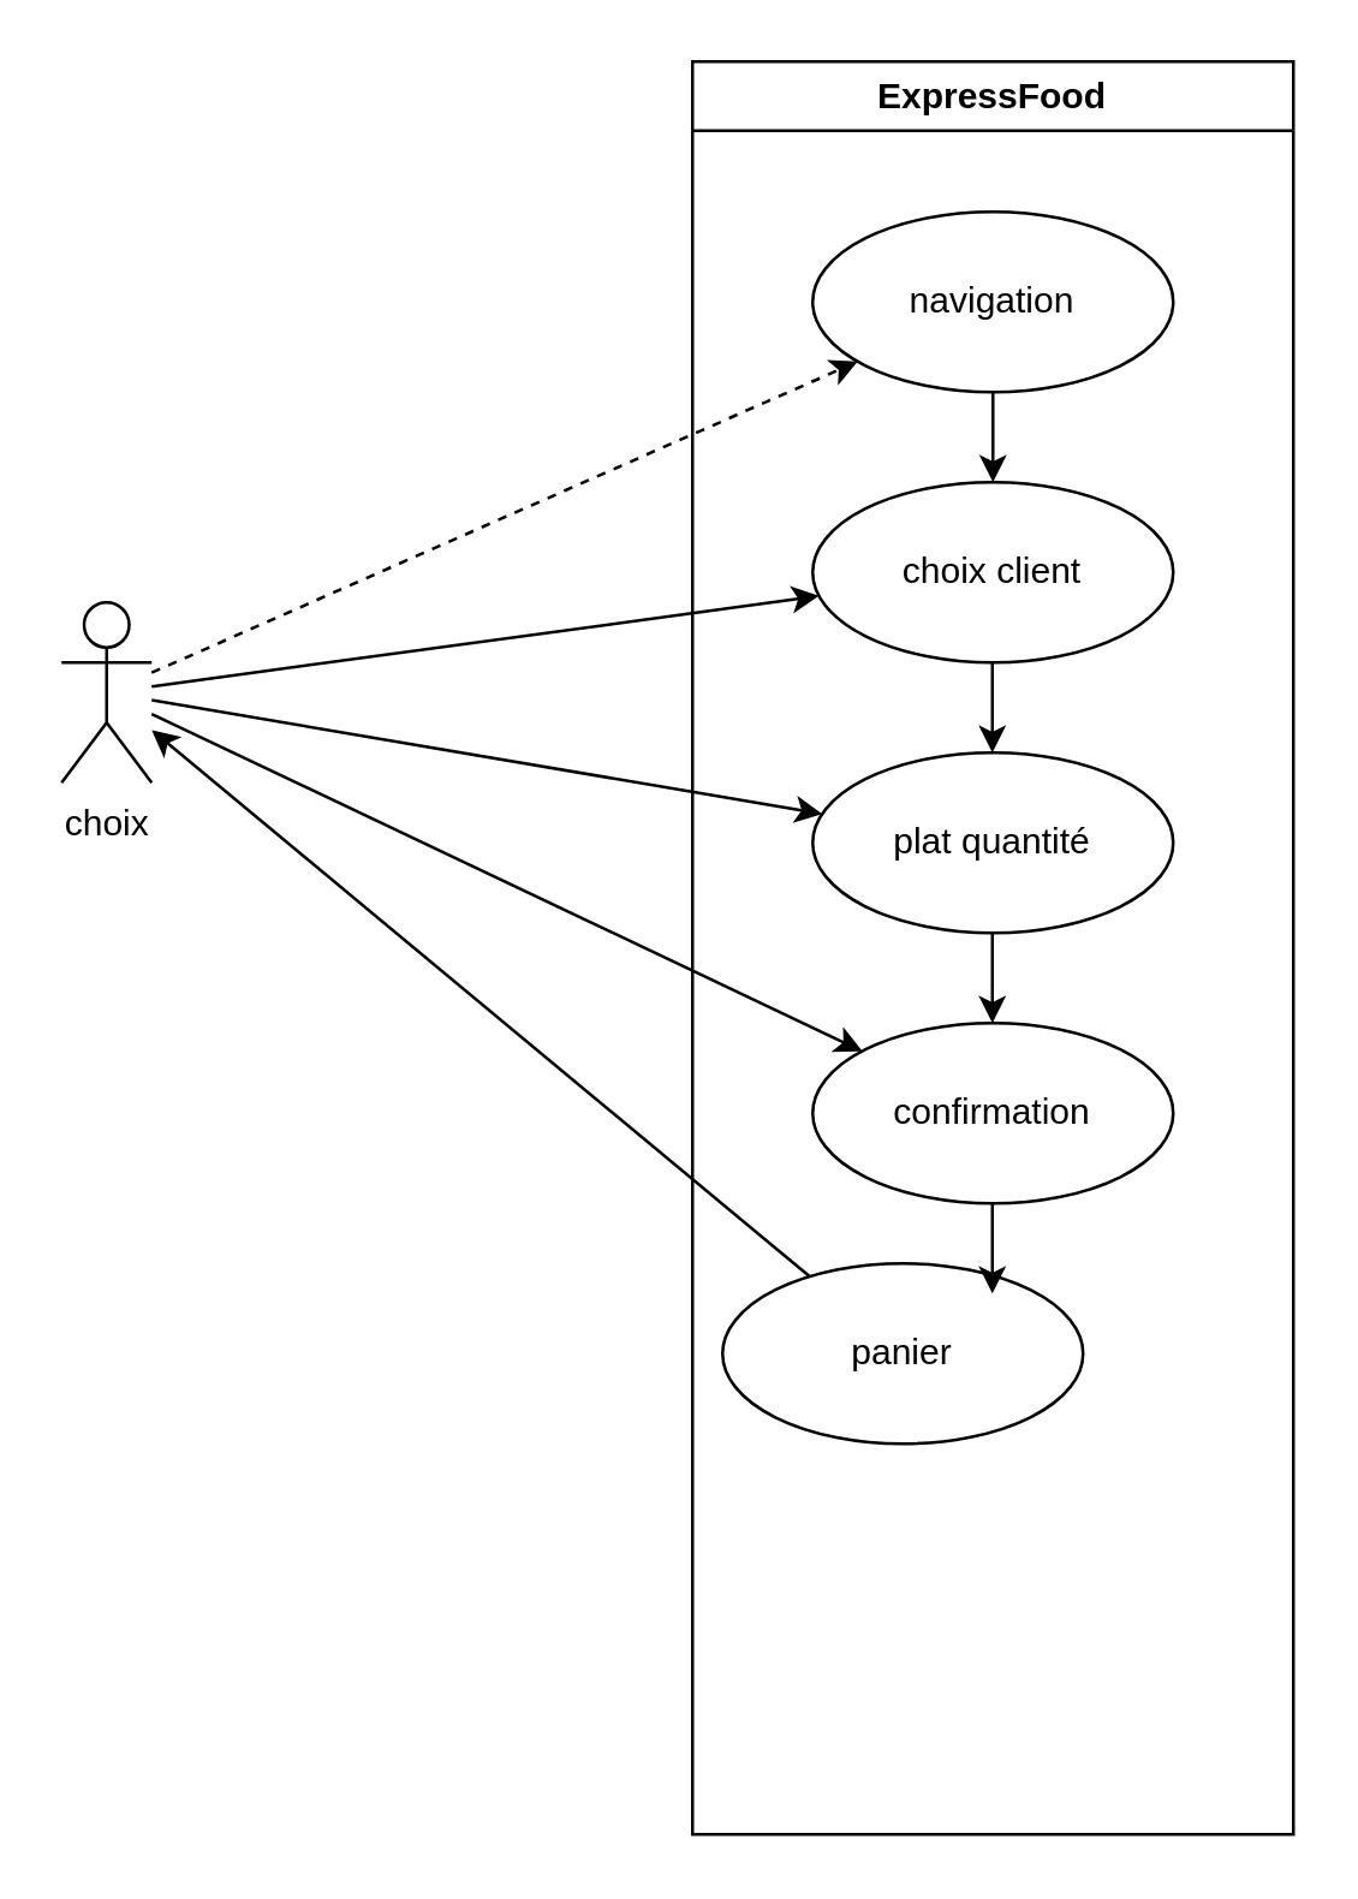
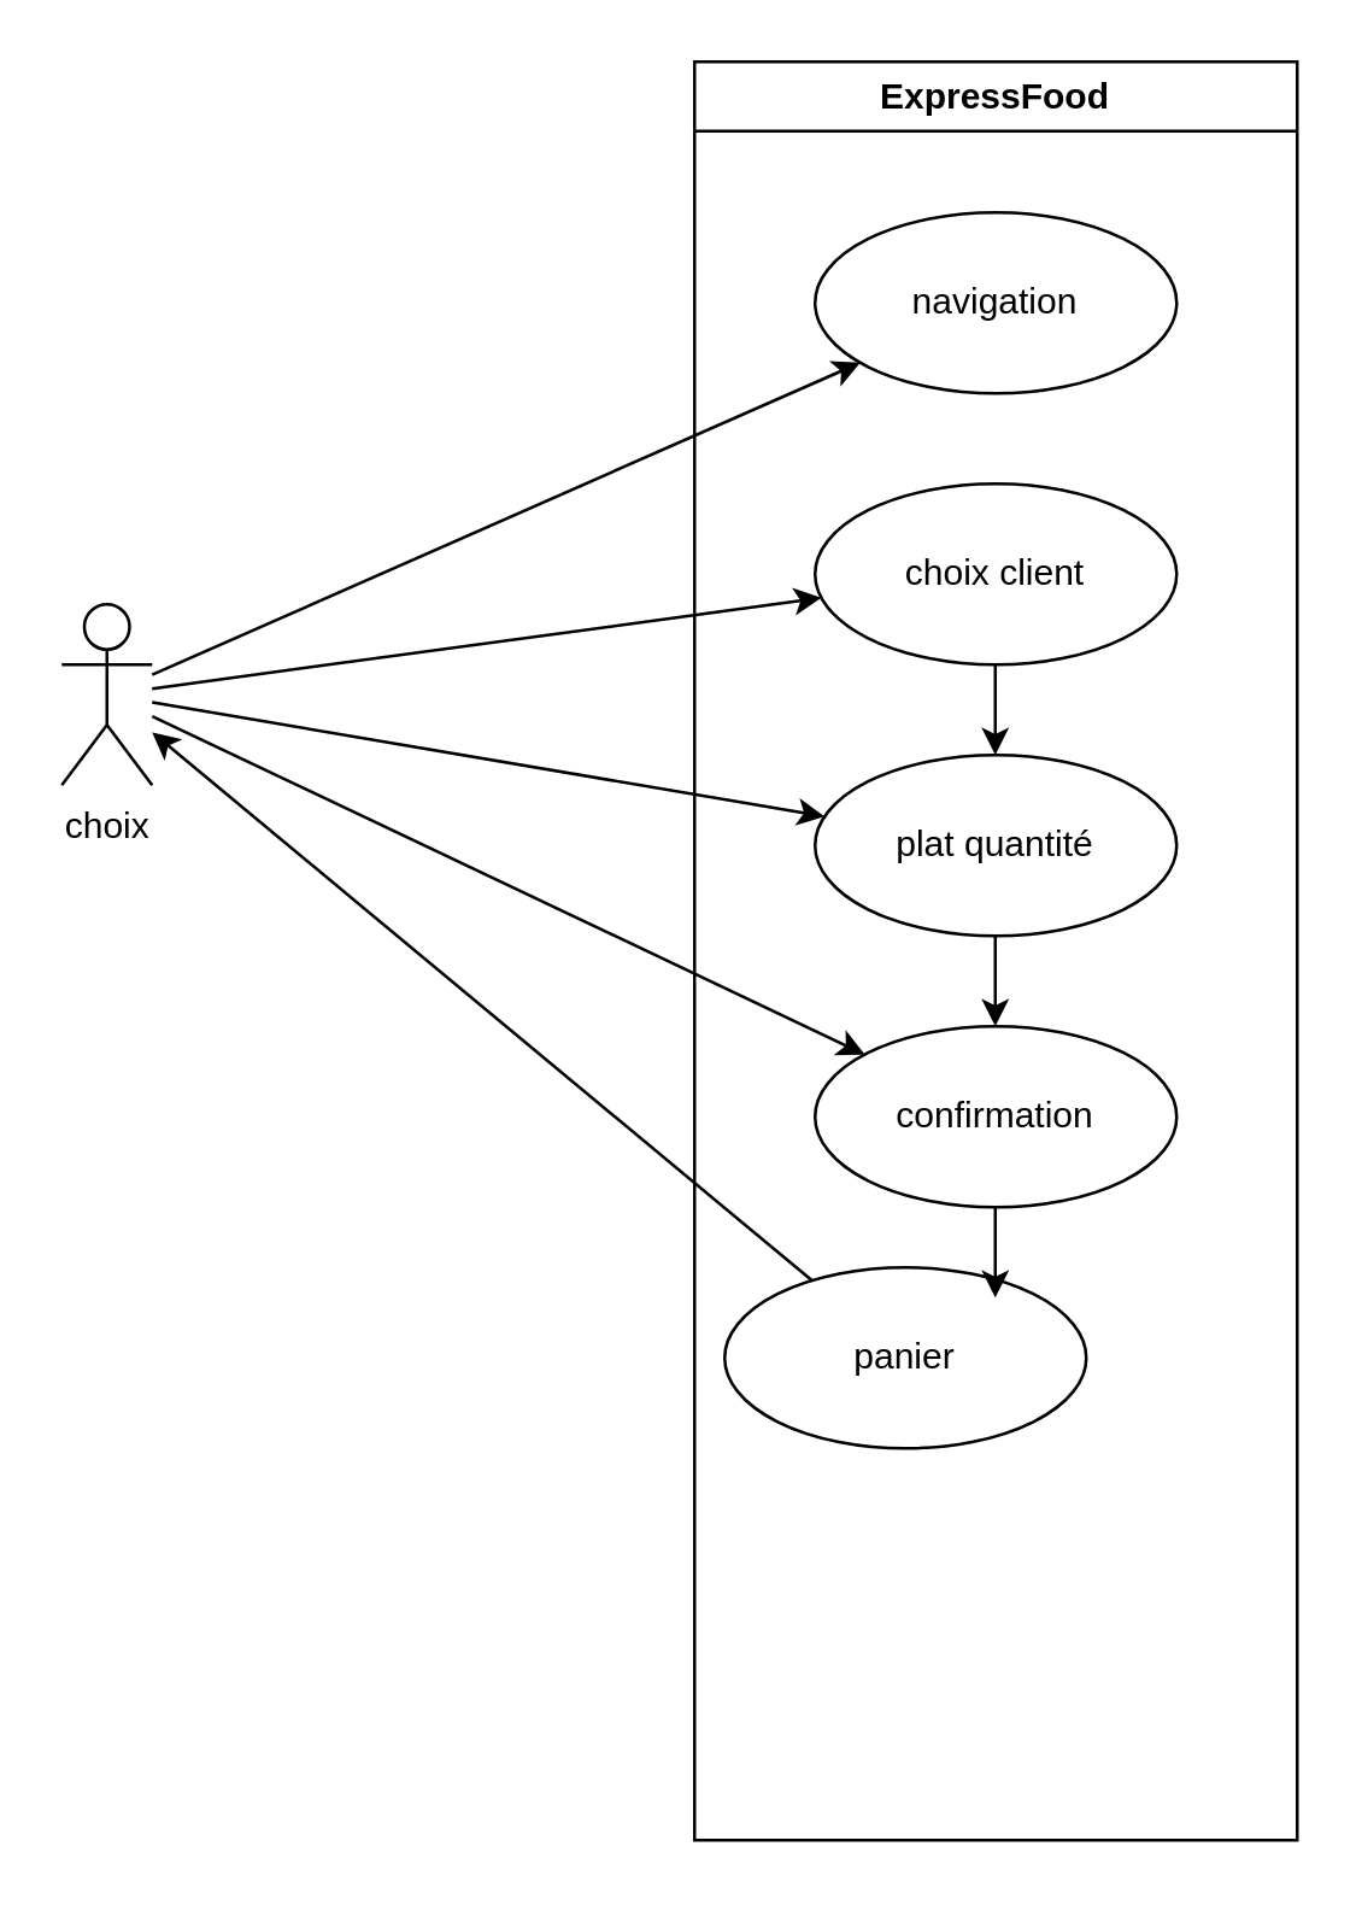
- <mxCell id="8" value="" style="endArrow=classic;html=1;rounded=0;exitX=0.5;exitY=1;exitDx=0;exitDy=0;entryX=0.5;entryY=0;entryDx=0;entryDy=0;" edge="1" parent="3" source="4" target="5"><mxGeometry width="50" height="50" relative="1" as="geometry"><mxPoint x="140" y="330" as="sourcePoint" /><mxPoint x="190" y="280" as="targetPoint" /></mxGeometry></mxCell>
- <mxCell id="14" value="" style="endArrow=classic;html=1;rounded=0;dashed=1;" edge="1" parent="1" source="2" target="4"><mxGeometry width="50" height="50" relative="1" as="geometry"><mxPoint x="170" y="150" as="sourcePoint" /><mxPoint x="220" y="100" as="targetPoint" /></mxGeometry></mxCell>
+ <mxCell id="14" value="" style="endArrow=classic;html=1;rounded=0;" edge="1" parent="1" source="2" target="4"><mxGeometry width="50" height="50" relative="1" as="geometry"><mxPoint x="170" y="150" as="sourcePoint" /><mxPoint x="220" y="100" as="targetPoint" /></mxGeometry></mxCell>
